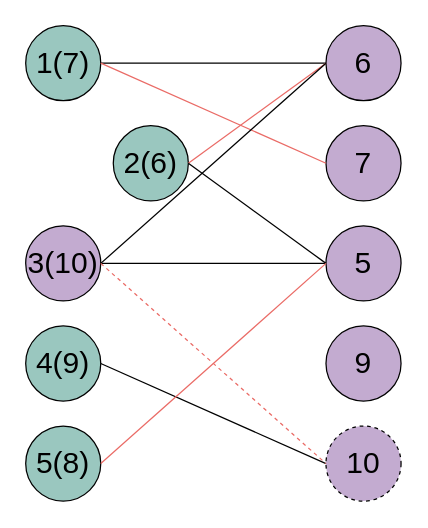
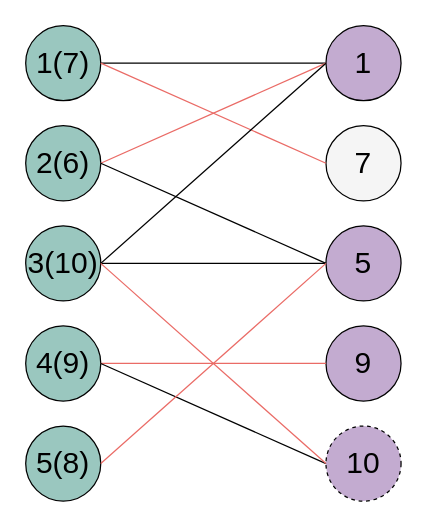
- <mxCell id="7" value="&lt;font style=&quot;font-size: 24px&quot;&gt;6&lt;/font&gt;" style="ellipse;whiteSpace=wrap;html=1;aspect=fixed;fillColor=#C3ABD0;" vertex="1" parent="1"><mxGeometry x="260" y="20" width="60" height="60" as="geometry" /></mxCell>
+ <mxCell id="7" value="&lt;font style=&quot;font-size: 24px&quot;&gt;1&lt;/font&gt;" style="ellipse;whiteSpace=wrap;html=1;aspect=fixed;fillColor=#C3ABD0;" vertex="1" parent="1"><mxGeometry x="260" y="20" width="60" height="60" as="geometry" /></mxCell>
- <mxCell id="3" value="&lt;font style=&quot;font-size: 24px&quot;&gt;2(6)&lt;/font&gt;" style="ellipse;whiteSpace=wrap;html=1;aspect=fixed;fillColor=#9AC7BF;" vertex="1" parent="1"><mxGeometry x="90" y="100" width="60" height="60" as="geometry" /></mxCell>
+ <mxCell id="3" value="&lt;font style=&quot;font-size: 24px&quot;&gt;2(6)&lt;/font&gt;" style="ellipse;whiteSpace=wrap;html=1;aspect=fixed;fillColor=#9AC7BF;" vertex="1" parent="1"><mxGeometry x="20" y="100" width="60" height="60" as="geometry" /></mxCell>
- <mxCell id="8" value="&lt;font style=&quot;font-size: 24px&quot;&gt;7&lt;/font&gt;" style="ellipse;whiteSpace=wrap;html=1;aspect=fixed;fillColor=#C3ABD0;" vertex="1" parent="1"><mxGeometry x="260" y="100" width="60" height="60" as="geometry" /></mxCell>
+ <mxCell id="8" value="&lt;font style=&quot;font-size: 24px&quot;&gt;7&lt;/font&gt;" style="ellipse;whiteSpace=wrap;html=1;aspect=fixed;fillColor=#f5f5f5;" vertex="1" parent="1"><mxGeometry x="260" y="100" width="60" height="60" as="geometry" /></mxCell>
- <mxCell id="4" value="&lt;font style=&quot;font-size: 24px&quot;&gt;3(10)&lt;/font&gt;" style="ellipse;whiteSpace=wrap;html=1;aspect=fixed;fillColor=#c3abd0;" vertex="1" parent="1"><mxGeometry x="20" y="180" width="60" height="60" as="geometry" /></mxCell>
+ <mxCell id="4" value="&lt;font style=&quot;font-size: 24px&quot;&gt;3(10)&lt;/font&gt;" style="ellipse;whiteSpace=wrap;html=1;aspect=fixed;fillColor=#9AC7BF;" vertex="1" parent="1"><mxGeometry x="20" y="180" width="60" height="60" as="geometry" /></mxCell>
- <mxCell id="21" value="" style="endArrow=none;html=1;exitX=1;exitY=0.5;exitDx=0;exitDy=0;entryX=0;entryY=0.5;entryDx=0;entryDy=0;strokeColor=#EA6B66;dashed=1;" edge="1" parent="1" source="4" target="11"><mxGeometry width="50" height="50" relative="1" as="geometry"><mxPoint x="20" y="470" as="sourcePoint" /><mxPoint x="70" y="420" as="targetPoint" /></mxGeometry></mxCell>
+ <mxCell id="21" value="" style="endArrow=none;html=1;exitX=1;exitY=0.5;exitDx=0;exitDy=0;entryX=0;entryY=0.5;entryDx=0;entryDy=0;strokeColor=#EA6B66;" edge="1" parent="1" source="4" target="11"><mxGeometry width="50" height="50" relative="1" as="geometry"><mxPoint x="20" y="470" as="sourcePoint" /><mxPoint x="70" y="420" as="targetPoint" /></mxGeometry></mxCell>
+ <mxCell id="18" value="" style="endArrow=none;html=1;exitX=1;exitY=0.5;exitDx=0;exitDy=0;entryX=0;entryY=0.5;entryDx=0;entryDy=0;strokeColor=#EA6B66;" edge="1" parent="1" source="5" target="10"><mxGeometry width="50" height="50" relative="1" as="geometry"><mxPoint x="20" y="470" as="sourcePoint" /><mxPoint x="70" y="420" as="targetPoint" /></mxGeometry></mxCell>
